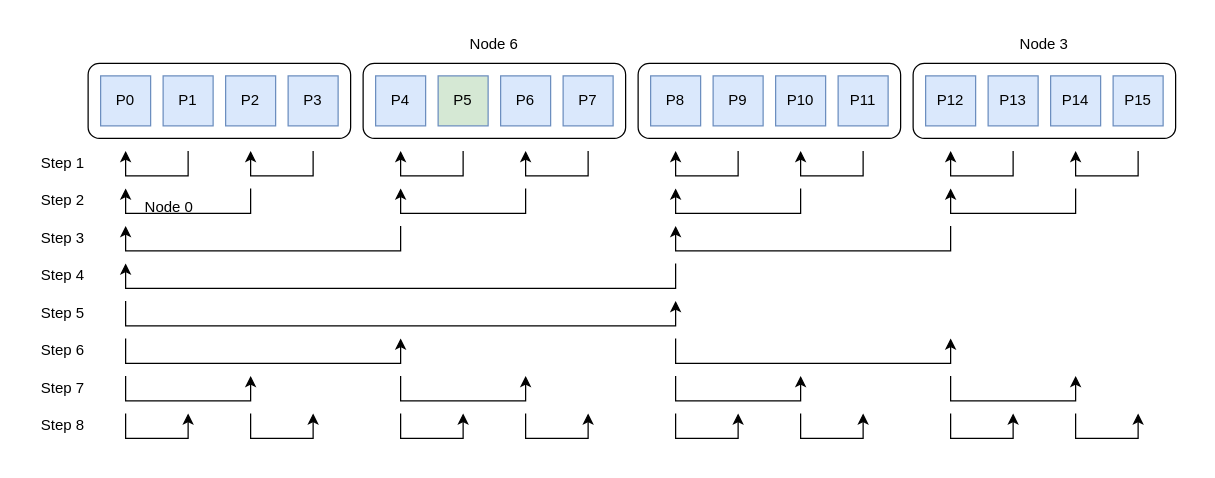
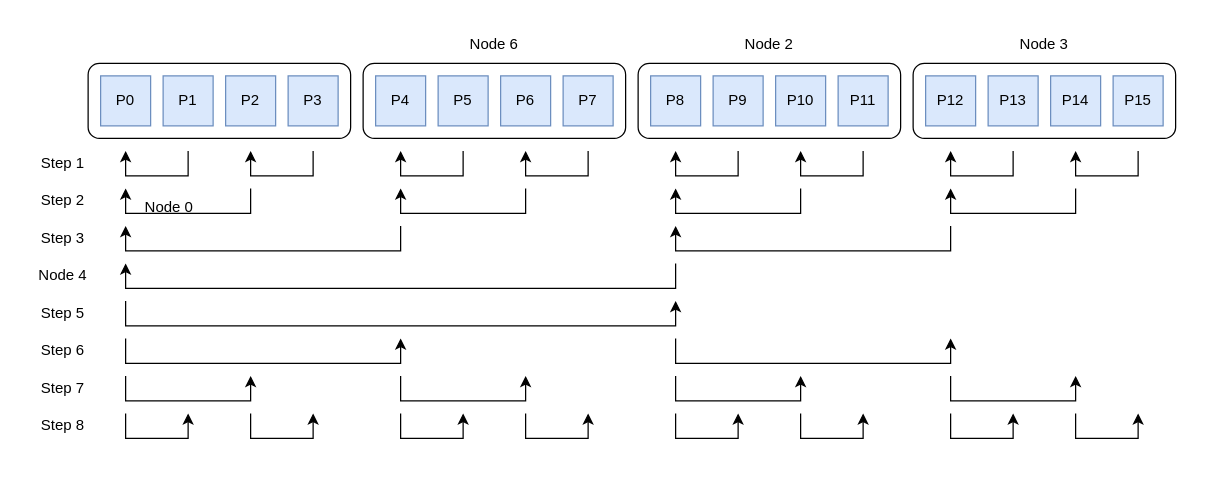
+ <mxCell id="20" value="Node 2" style="text;html=1;strokeColor=none;fillColor=none;align=center;verticalAlign=middle;whiteSpace=wrap;rounded=0;" vertex="1" parent="1"><mxGeometry x="585" y="20" width="60" height="30" as="geometry" /></mxCell>
- <mxCell id="11" value="P5" style="rounded=0;whiteSpace=wrap;html=1;fillColor=#d5e8d4;strokeColor=#6c8ebf;" vertex="1" parent="1"><mxGeometry x="350" y="60" width="40" height="40" as="geometry" /></mxCell>
+ <mxCell id="11" value="P5" style="rounded=0;whiteSpace=wrap;html=1;fillColor=#dae8fc;strokeColor=#6c8ebf;" vertex="1" parent="1"><mxGeometry x="350" y="60" width="40" height="40" as="geometry" /></mxCell>
- <mxCell id="44" value="Step 4" style="text;html=1;strokeColor=none;fillColor=none;align=center;verticalAlign=middle;whiteSpace=wrap;rounded=0;" vertex="1" parent="1"><mxGeometry x="20" y="210" width="60" height="20" as="geometry" /></mxCell>
+ <mxCell id="44" value="Node 4" style="text;html=1;strokeColor=none;fillColor=none;align=center;verticalAlign=middle;whiteSpace=wrap;rounded=0;" vertex="1" parent="1"><mxGeometry x="20" y="210" width="60" height="20" as="geometry" /></mxCell>
